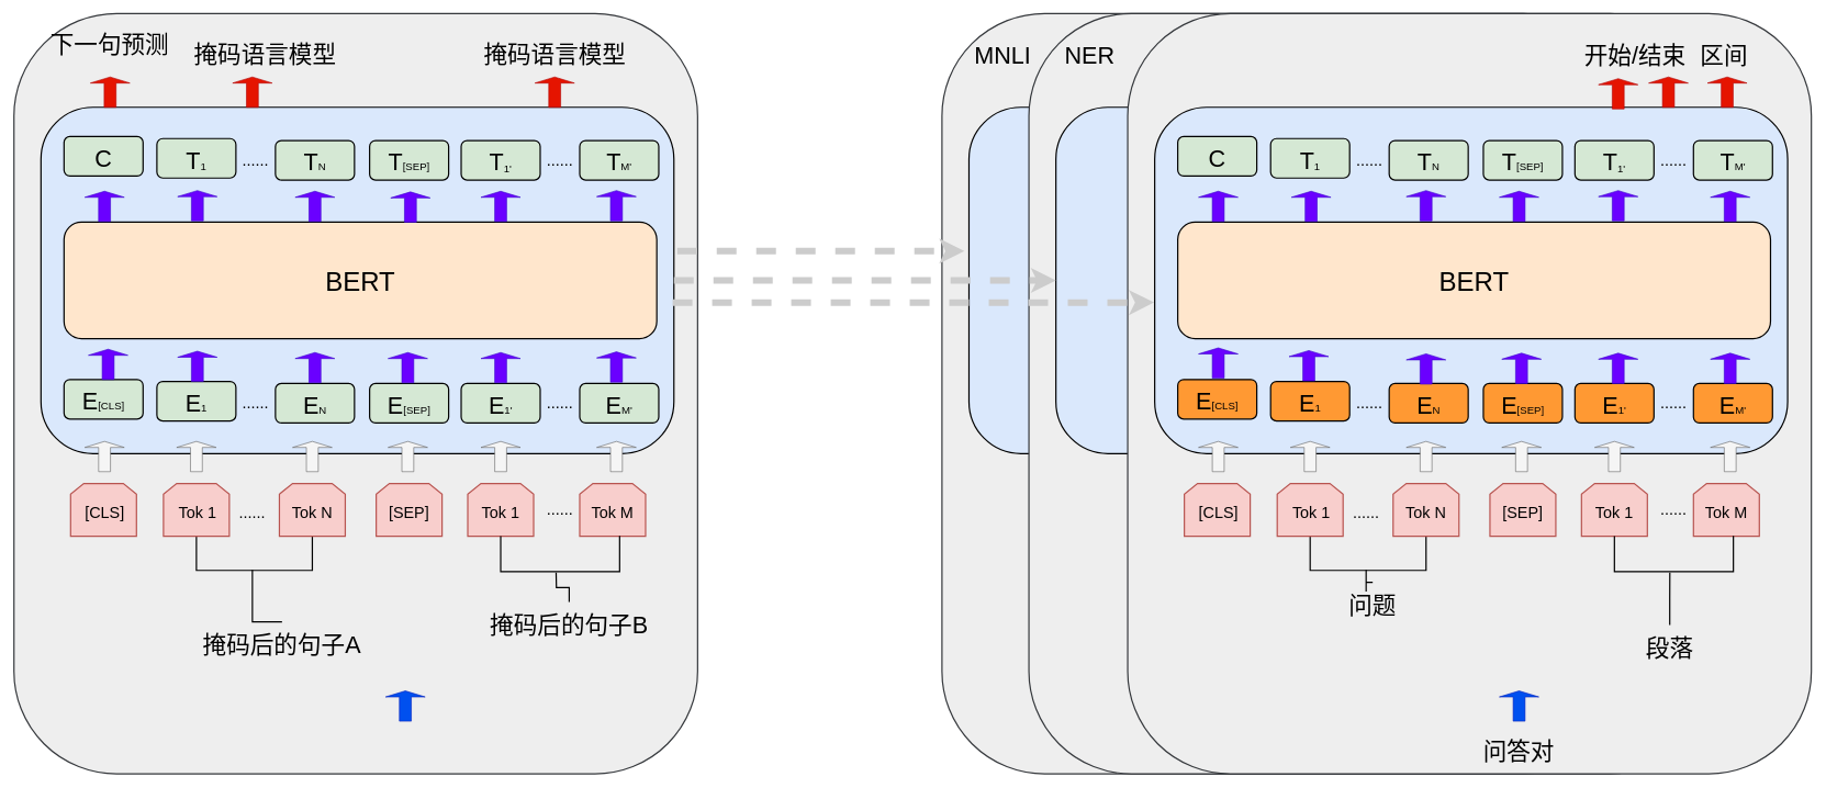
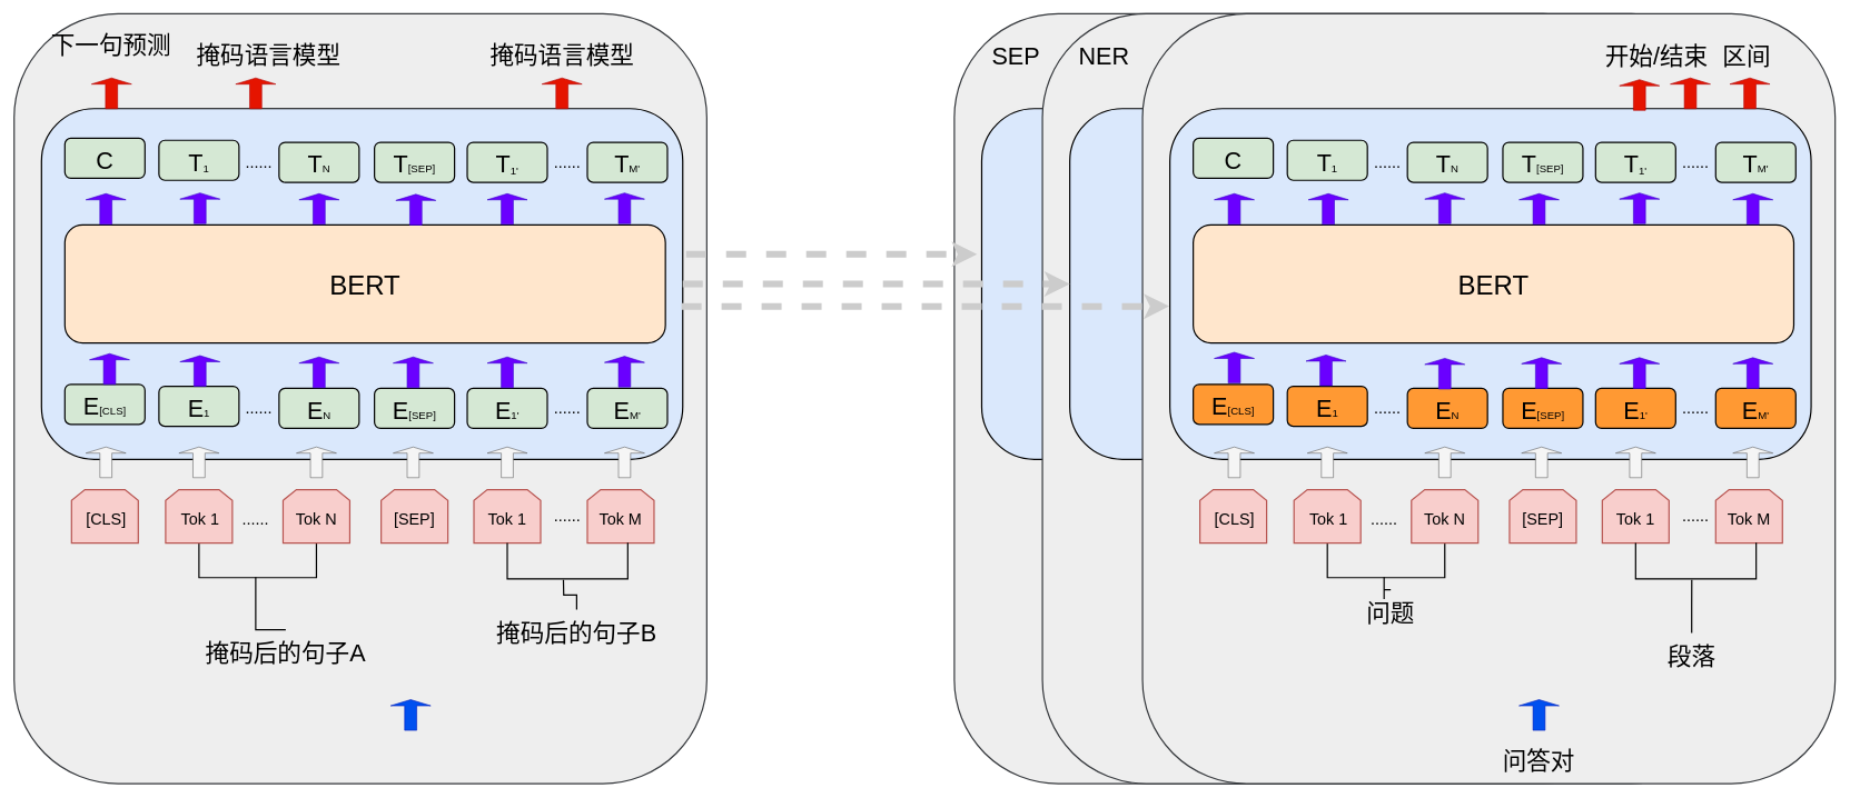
- <mxCell id="69" value="&lt;span style=&quot;font-size: 36px;&quot;&gt;MNLI&lt;/span&gt;" style="text;html=1;align=center;verticalAlign=middle;whiteSpace=wrap;rounded=0;" vertex="1" parent="1"><mxGeometry x="1420" y="49" width="203" height="70" as="geometry" /></mxCell>
+ <mxCell id="69" value="&lt;span style=&quot;font-size: 36px;&quot;&gt;SEP&lt;/span&gt;" style="text;html=1;align=center;verticalAlign=middle;whiteSpace=wrap;rounded=0;" vertex="1" parent="1"><mxGeometry x="1420" y="49" width="203" height="70" as="geometry" /></mxCell>
